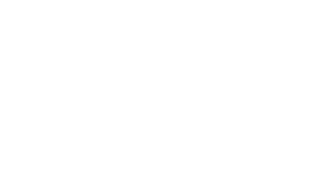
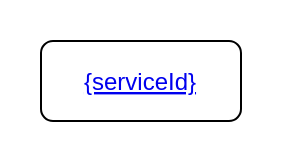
+ <mxCell id="2" value="{serviceId}" style="fontColor=#0000EE;fontStyle=4;rounded=1;overflow=hidden;spacing=10;" vertex="1" parent="1"><mxGeometry x="20" y="20" width="100" height="40" as="geometry" /></mxCell>
